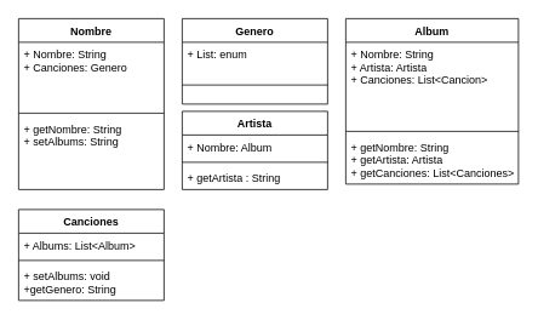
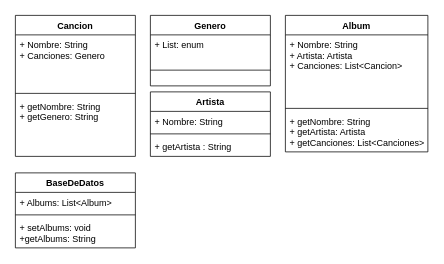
- <mxCell id="2" value="Nombre" style="swimlane;fontStyle=1;align=center;verticalAlign=top;childLayout=stackLayout;horizontal=1;startSize=26;horizontalStack=0;resizeParent=1;resizeParentMax=0;resizeLast=0;collapsible=1;marginBottom=0;" vertex="1" parent="1"><mxGeometry x="20" y="20" width="160" height="188" as="geometry" /></mxCell>
+ <mxCell id="2" value="Cancion" style="swimlane;fontStyle=1;align=center;verticalAlign=top;childLayout=stackLayout;horizontal=1;startSize=26;horizontalStack=0;resizeParent=1;resizeParentMax=0;resizeLast=0;collapsible=1;marginBottom=0;" vertex="1" parent="1"><mxGeometry x="20" y="20" width="160" height="188" as="geometry" /></mxCell>
- <mxCell id="5" value="+ getNombre: String&#10;+ setAlbums: String&#10;" style="text;strokeColor=none;fillColor=none;align=left;verticalAlign=top;spacingLeft=4;spacingRight=4;overflow=hidden;rotatable=0;points=[[0,0.5],[1,0.5]];portConstraint=eastwest;" vertex="1" parent="2"><mxGeometry y="108" width="160" height="80" as="geometry" /></mxCell>
+ <mxCell id="5" value="+ getNombre: String&#10;+ getGenero: String&#10;" style="text;strokeColor=none;fillColor=none;align=left;verticalAlign=top;spacingLeft=4;spacingRight=4;overflow=hidden;rotatable=0;points=[[0,0.5],[1,0.5]];portConstraint=eastwest;" vertex="1" parent="2"><mxGeometry y="108" width="160" height="80" as="geometry" /></mxCell>
- <mxCell id="10" value="+ Nombre: Album" style="text;strokeColor=none;fillColor=none;align=left;verticalAlign=top;spacingLeft=4;spacingRight=4;overflow=hidden;rotatable=0;points=[[0,0.5],[1,0.5]];portConstraint=eastwest;" vertex="1" parent="9"><mxGeometry y="26" width="160" height="26" as="geometry" /></mxCell>
+ <mxCell id="10" value="+ Nombre: String" style="text;strokeColor=none;fillColor=none;align=left;verticalAlign=top;spacingLeft=4;spacingRight=4;overflow=hidden;rotatable=0;points=[[0,0.5],[1,0.5]];portConstraint=eastwest;" vertex="1" parent="9"><mxGeometry y="26" width="160" height="26" as="geometry" /></mxCell>
- <mxCell id="17" value="Canciones" style="swimlane;fontStyle=1;align=center;verticalAlign=top;childLayout=stackLayout;horizontal=1;startSize=26;horizontalStack=0;resizeParent=1;resizeParentMax=0;resizeLast=0;collapsible=1;marginBottom=0;" vertex="1" parent="1"><mxGeometry x="20" y="230" width="160" height="100" as="geometry" /></mxCell>
+ <mxCell id="17" value="BaseDeDatos" style="swimlane;fontStyle=1;align=center;verticalAlign=top;childLayout=stackLayout;horizontal=1;startSize=26;horizontalStack=0;resizeParent=1;resizeParentMax=0;resizeLast=0;collapsible=1;marginBottom=0;" vertex="1" parent="1"><mxGeometry x="20" y="230" width="160" height="100" as="geometry" /></mxCell>
- <mxCell id="20" value="+ setAlbums: void&#10;+getGenero: String" style="text;strokeColor=none;fillColor=none;align=left;verticalAlign=top;spacingLeft=4;spacingRight=4;overflow=hidden;rotatable=0;points=[[0,0.5],[1,0.5]];portConstraint=eastwest;" vertex="1" parent="17"><mxGeometry y="60" width="160" height="40" as="geometry" /></mxCell>
+ <mxCell id="20" value="+ setAlbums: void&#10;+getAlbums: String" style="text;strokeColor=none;fillColor=none;align=left;verticalAlign=top;spacingLeft=4;spacingRight=4;overflow=hidden;rotatable=0;points=[[0,0.5],[1,0.5]];portConstraint=eastwest;" vertex="1" parent="17"><mxGeometry y="60" width="160" height="40" as="geometry" /></mxCell>
